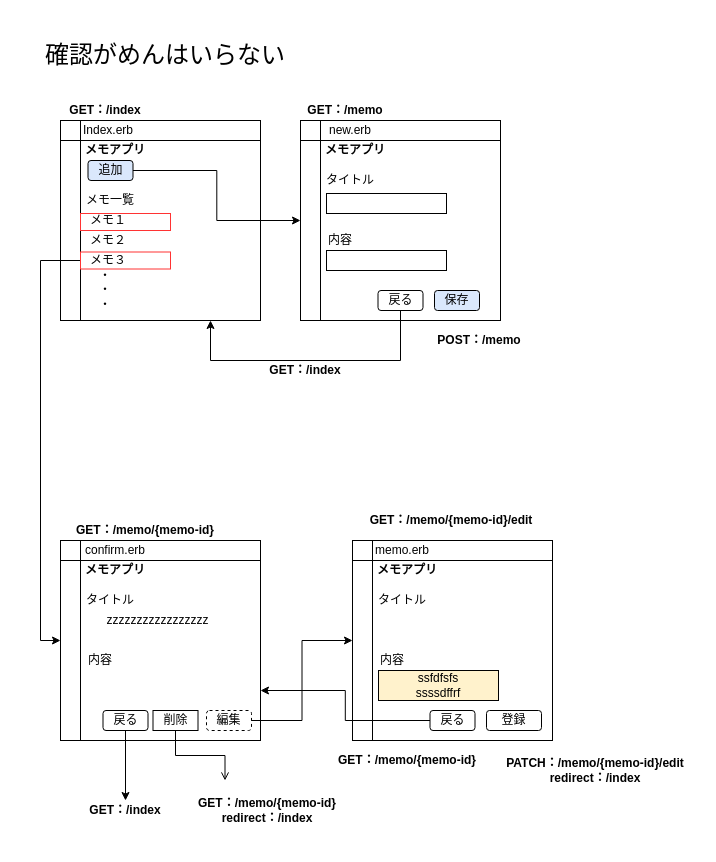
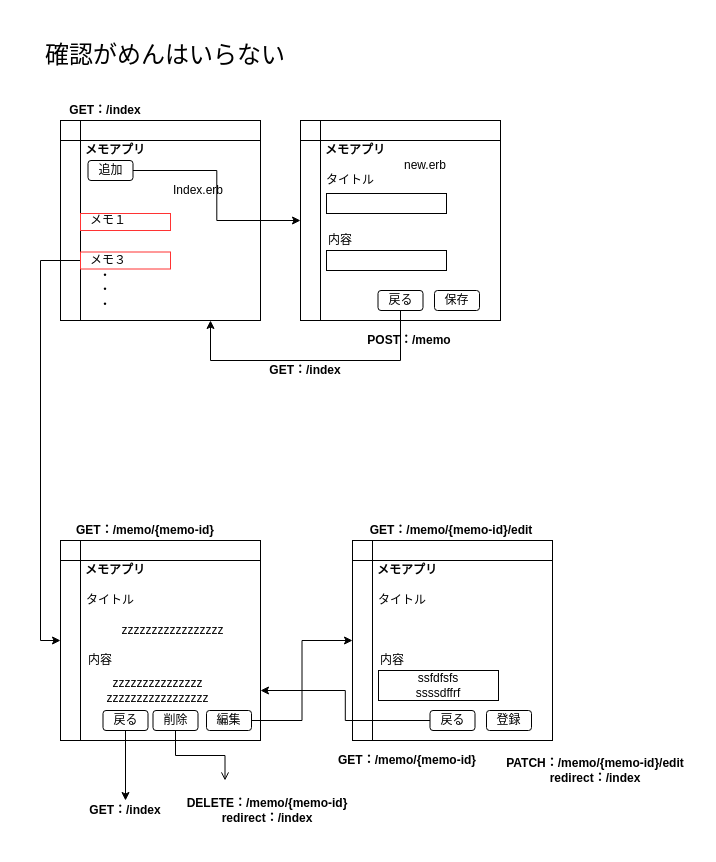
- <mxCell id="14" value="GET：/memo" style="text;html=1;strokeColor=none;fillColor=none;align=center;verticalAlign=middle;whiteSpace=wrap;rounded=0;fontStyle=1" parent="1" vertex="1"><mxGeometry x="300" y="100" width="90" height="20" as="geometry" /></mxCell>
- <mxCell id="3" value="Index.erb" style="text;html=1;strokeColor=none;fillColor=none;align=center;verticalAlign=middle;whiteSpace=wrap;rounded=0;" parent="1" vertex="1"><mxGeometry x="87.5" y="120" width="40" height="20" as="geometry" /></mxCell>
+ <mxCell id="3" value="Index.erb" style="text;html=1;strokeColor=none;fillColor=none;align=center;verticalAlign=middle;whiteSpace=wrap;rounded=0;" parent="1" vertex="1"><mxGeometry x="177.5" y="180" width="40" height="20" as="geometry" /></mxCell>
- <mxCell id="50" value="new.erb" style="text;html=1;strokeColor=none;fillColor=none;align=center;verticalAlign=middle;whiteSpace=wrap;rounded=0;" parent="1" vertex="1"><mxGeometry x="330" y="120" width="40" height="20" as="geometry" /></mxCell>
+ <mxCell id="50" value="new.erb" style="text;html=1;strokeColor=none;fillColor=none;align=center;verticalAlign=middle;whiteSpace=wrap;rounded=0;" parent="1" vertex="1"><mxGeometry x="405" y="155" width="40" height="20" as="geometry" /></mxCell>
- <mxCell id="7" value="追加" style="rounded=1;whiteSpace=wrap;html=1;fillColor=#dae8fc;" parent="1" vertex="1"><mxGeometry x="87.5" y="160" width="45" height="20" as="geometry" /></mxCell>
+ <mxCell id="7" value="追加" style="rounded=1;whiteSpace=wrap;html=1;" parent="1" vertex="1"><mxGeometry x="87.5" y="160" width="45" height="20" as="geometry" /></mxCell>
- <mxCell id="5" value="メモ一覧" style="text;html=1;strokeColor=none;fillColor=none;align=center;verticalAlign=middle;whiteSpace=wrap;rounded=0;" parent="1" vertex="1"><mxGeometry x="80" y="190" width="60" height="20" as="geometry" /></mxCell>
- <mxCell id="9" value="メモ２" style="text;html=1;strokeColor=none;fillColor=none;align=center;verticalAlign=middle;whiteSpace=wrap;rounded=0;" parent="1" vertex="1"><mxGeometry x="87.5" y="230" width="40" height="20" as="geometry" /></mxCell>
- <mxCell id="20" value="保存" style="rounded=1;whiteSpace=wrap;html=1;fillColor=#dae8fc;" parent="1" vertex="1"><mxGeometry x="434" y="290" width="45" height="20" as="geometry" /></mxCell>
+ <mxCell id="20" value="保存" style="rounded=1;whiteSpace=wrap;html=1;" parent="1" vertex="1"><mxGeometry x="434" y="290" width="45" height="20" as="geometry" /></mxCell>
- <mxCell id="56" value="POST：/memo" style="text;html=1;strokeColor=none;fillColor=none;align=center;verticalAlign=middle;whiteSpace=wrap;rounded=0;fontStyle=1" parent="1" vertex="1"><mxGeometry x="434" y="330" width="90" height="20" as="geometry" /></mxCell>
+ <mxCell id="56" value="POST：/memo" style="text;html=1;strokeColor=none;fillColor=none;align=center;verticalAlign=middle;whiteSpace=wrap;rounded=0;fontStyle=1" parent="1" vertex="1"><mxGeometry x="364" y="330" width="90" height="20" as="geometry" /></mxCell>
- <mxCell id="26" value="GET：/memo/{memo-id}/edit" style="text;html=1;strokeColor=none;fillColor=none;align=center;verticalAlign=middle;whiteSpace=wrap;rounded=0;fontStyle=1" parent="1" vertex="1"><mxGeometry x="352" y="510" width="198" height="20" as="geometry" /></mxCell>
+ <mxCell id="26" value="GET：/memo/{memo-id}/edit" style="text;html=1;strokeColor=none;fillColor=none;align=center;verticalAlign=middle;whiteSpace=wrap;rounded=0;fontStyle=1" parent="1" vertex="1"><mxGeometry x="352" y="520" width="198" height="20" as="geometry" /></mxCell>
- <mxCell id="52" value="confirm.erb" style="text;html=1;strokeColor=none;fillColor=none;align=center;verticalAlign=middle;whiteSpace=wrap;rounded=0;" parent="1" vertex="1"><mxGeometry x="80" y="540" width="70" height="20" as="geometry" /></mxCell>
- <mxCell id="51" value="memo.erb" style="text;html=1;strokeColor=none;fillColor=none;align=center;verticalAlign=middle;whiteSpace=wrap;rounded=0;" parent="1" vertex="1"><mxGeometry x="382" y="540" width="40" height="20" as="geometry" /></mxCell>
- <mxCell id="42" value="zzzzzzzzzzzzzzzzz" style="text;html=1;strokeColor=none;fillColor=none;align=center;verticalAlign=middle;whiteSpace=wrap;rounded=0;" parent="1" vertex="1"><mxGeometry x="85" y="610" width="145" height="20" as="geometry" /></mxCell>
+ <mxCell id="42" value="zzzzzzzzzzzzzzzzz" style="text;html=1;strokeColor=none;fillColor=none;align=center;verticalAlign=middle;whiteSpace=wrap;rounded=0;" parent="1" vertex="1"><mxGeometry x="100" y="620" width="145" height="20" as="geometry" /></mxCell>
- <mxCell id="30" value="ssfdfsfs&lt;br&gt;ssssdffrf" style="rounded=0;whiteSpace=wrap;html=1;fillColor=#fff2cc;" parent="1" vertex="1"><mxGeometry x="378" y="670" width="120" height="30" as="geometry" /></mxCell>
+ <mxCell id="30" value="ssfdfsfs&lt;br&gt;ssssdffrf" style="rounded=0;whiteSpace=wrap;html=1;" parent="1" vertex="1"><mxGeometry x="378" y="670" width="120" height="30" as="geometry" /></mxCell>
+ <mxCell id="43" value="zzzzzzzzzzzzzzz&lt;br&gt;zzzzzzzzzzzzzzzzz" style="text;html=1;strokeColor=none;fillColor=none;align=center;verticalAlign=middle;whiteSpace=wrap;rounded=0;" parent="1" vertex="1"><mxGeometry x="85" y="670" width="145" height="40" as="geometry" /></mxCell>
- <mxCell id="45" value="削除" style="whiteSpace=wrap;html=1;rounded=0;" parent="1" vertex="1"><mxGeometry x="152.5" y="710" width="45" height="20" as="geometry" /></mxCell>
+ <mxCell id="45" value="削除" style="rounded=1;whiteSpace=wrap;html=1;" parent="1" vertex="1"><mxGeometry x="152.5" y="710" width="45" height="20" as="geometry" /></mxCell>
- <mxCell id="54" value="編集" style="rounded=1;whiteSpace=wrap;html=1;dashed=1;" parent="1" vertex="1"><mxGeometry x="206" y="710" width="45" height="20" as="geometry" /></mxCell>
+ <mxCell id="54" value="編集" style="rounded=1;whiteSpace=wrap;html=1;" parent="1" vertex="1"><mxGeometry x="206" y="710" width="45" height="20" as="geometry" /></mxCell>
- <mxCell id="31" value="登録" style="rounded=1;whiteSpace=wrap;html=1;" parent="1" vertex="1"><mxGeometry x="486" y="710" width="55" height="20" as="geometry" /></mxCell>
+ <mxCell id="31" value="登録" style="rounded=1;whiteSpace=wrap;html=1;" parent="1" vertex="1"><mxGeometry x="486" y="710" width="45" height="20" as="geometry" /></mxCell>
- <mxCell id="48" value="GET：/memo/{memo-id}&lt;br&gt;redirect：/index" style="text;html=1;strokeColor=none;fillColor=none;align=center;verticalAlign=middle;whiteSpace=wrap;rounded=0;fontStyle=1" parent="1" vertex="1"><mxGeometry x="182" y="780" width="170" height="60" as="geometry" /></mxCell>
+ <mxCell id="48" value="DELETE：/memo/{memo-id}&lt;br&gt;redirect：/index" style="text;html=1;strokeColor=none;fillColor=none;align=center;verticalAlign=middle;whiteSpace=wrap;rounded=0;fontStyle=1" parent="1" vertex="1"><mxGeometry x="182" y="780" width="170" height="60" as="geometry" /></mxCell>
